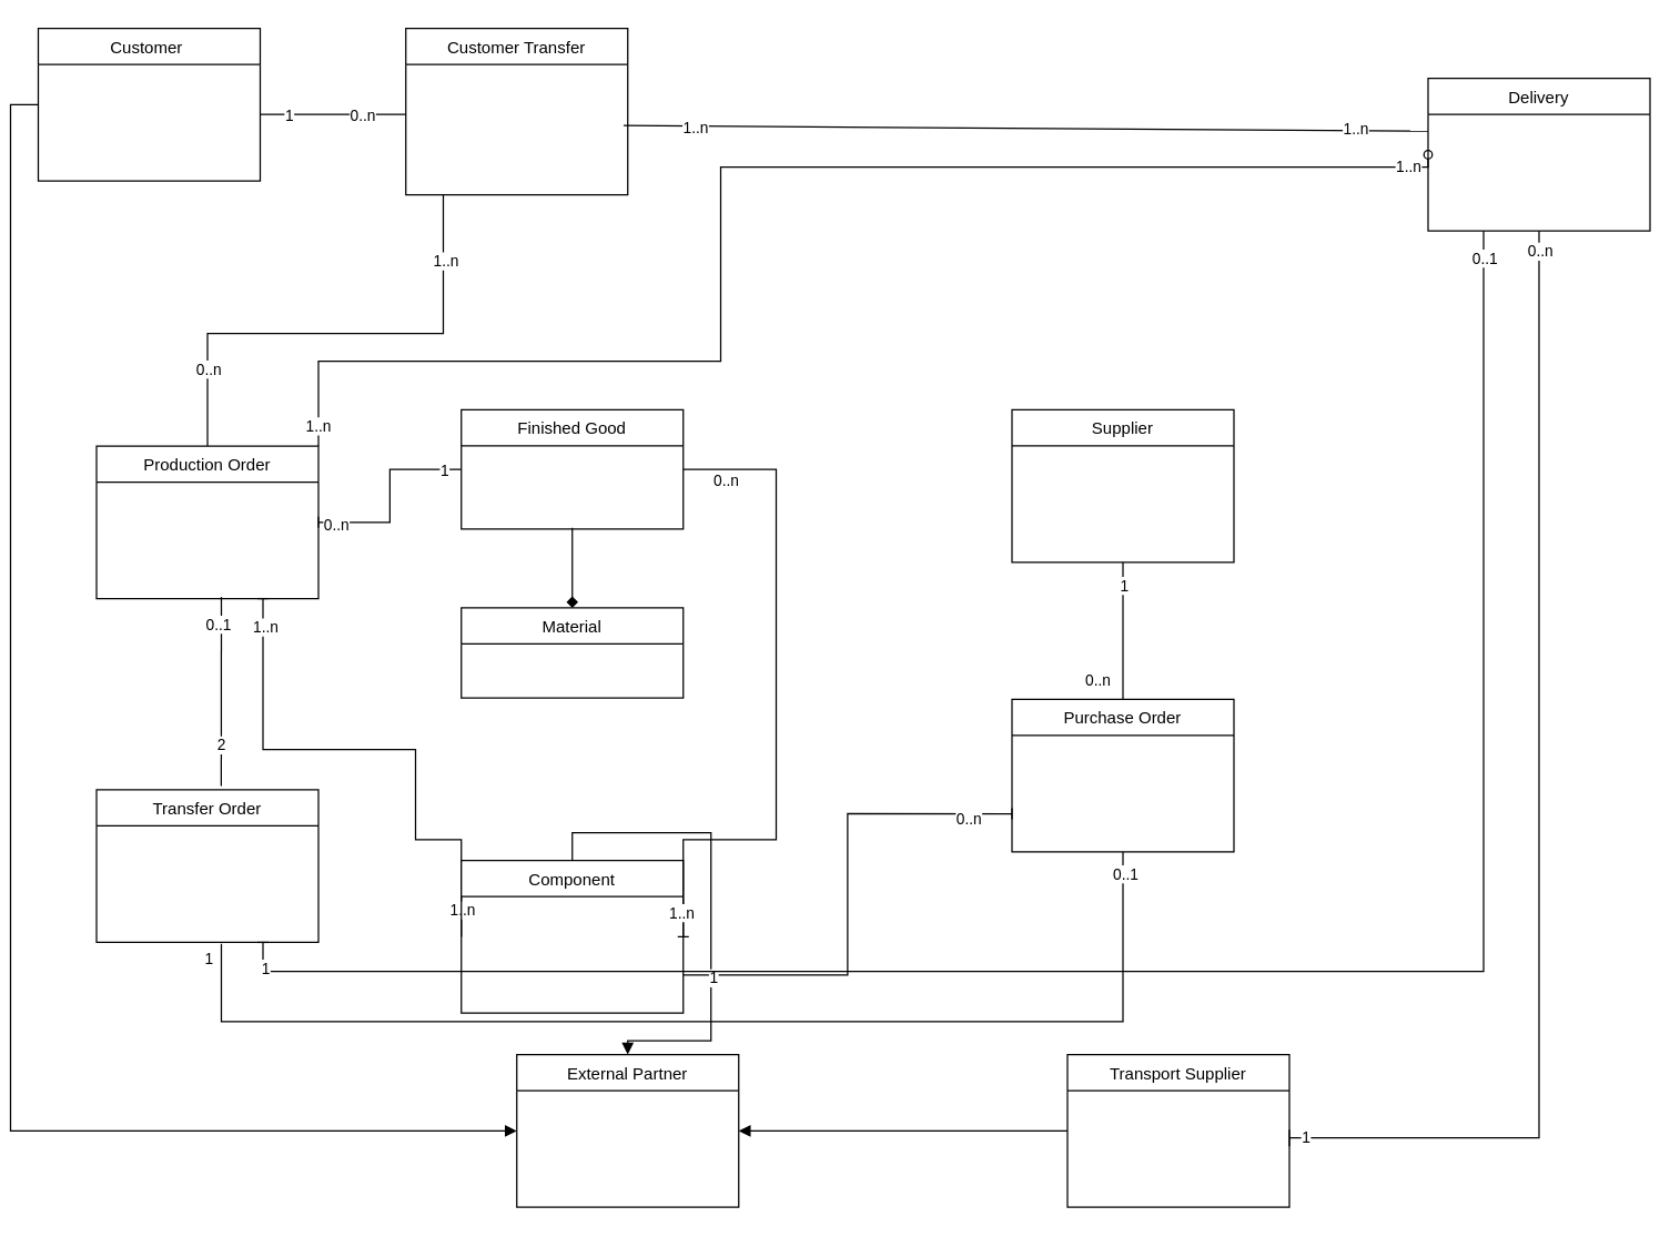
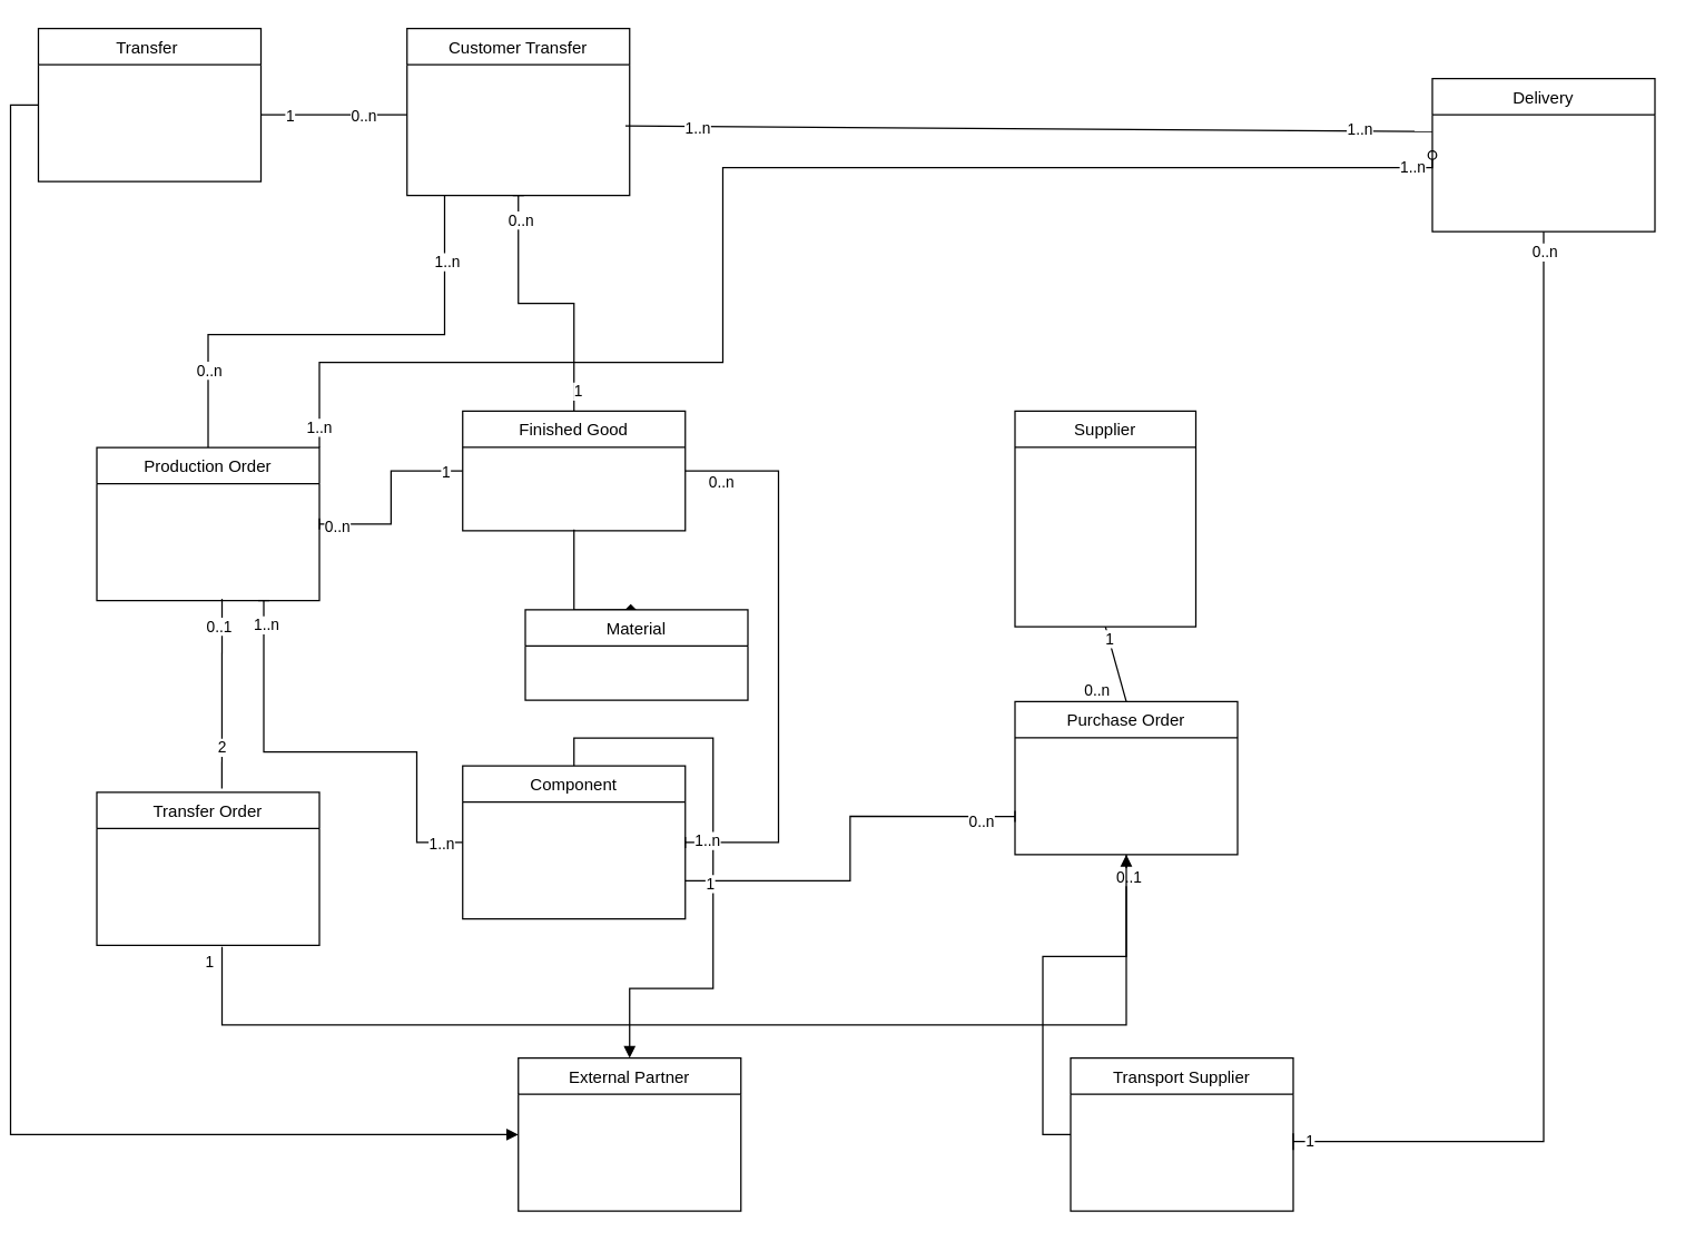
- <mxCell id="24" value="Customer " style="swimlane;fontStyle=0;align=center;verticalAlign=top;childLayout=stackLayout;horizontal=1;startSize=26;horizontalStack=0;resizeParent=1;resizeLast=0;collapsible=1;marginBottom=0;rounded=0;shadow=0;strokeWidth=1;" parent="1" vertex="1"><mxGeometry x="20" y="20" width="160" height="110" as="geometry"><mxRectangle x="550" y="140" width="160" height="26" as="alternateBounds" /></mxGeometry></mxCell>
+ <mxCell id="24" value="Transfer " style="swimlane;fontStyle=0;align=center;verticalAlign=top;childLayout=stackLayout;horizontal=1;startSize=26;horizontalStack=0;resizeParent=1;resizeLast=0;collapsible=1;marginBottom=0;rounded=0;shadow=0;strokeWidth=1;" parent="1" vertex="1"><mxGeometry x="20" y="20" width="160" height="110" as="geometry"><mxRectangle x="550" y="140" width="160" height="26" as="alternateBounds" /></mxGeometry></mxCell>
+ <mxCell id="13" style="edgeStyle=orthogonalEdgeStyle;rounded=0;orthogonalLoop=1;jettySize=auto;html=1;exitX=0.5;exitY=0;exitDx=0;exitDy=0;entryX=0.5;entryY=1;entryDx=0;entryDy=0;endArrow=baseDash;endFill=0;" parent="1" source="19" target="22" edge="1"><mxGeometry relative="1" as="geometry" /></mxCell>
+ <mxCell id="14" value="1" style="edgeLabel;html=1;align=center;verticalAlign=middle;resizable=0;points=[];" parent="13" vertex="1" connectable="0"><mxGeometry x="-0.846" y="-2" relative="1" as="geometry"><mxPoint as="offset" /></mxGeometry></mxCell>
+ <mxCell id="15" value="0..n" style="edgeLabel;html=1;align=center;verticalAlign=middle;resizable=0;points=[];" parent="13" vertex="1" connectable="0"><mxGeometry x="0.826" y="-1" relative="1" as="geometry"><mxPoint as="offset" /></mxGeometry></mxCell>
- <mxCell id="34" value="Supplier" style="swimlane;fontStyle=0;align=center;verticalAlign=top;childLayout=stackLayout;horizontal=1;startSize=26;horizontalStack=0;resizeParent=1;resizeLast=0;collapsible=1;marginBottom=0;rounded=0;shadow=0;strokeWidth=1;" parent="1" vertex="1"><mxGeometry x="722" y="295" width="160" height="110" as="geometry"><mxRectangle x="550" y="140" width="160" height="26" as="alternateBounds" /></mxGeometry></mxCell>
+ <mxCell id="34" value="Supplier" style="swimlane;fontStyle=0;align=center;verticalAlign=top;childLayout=stackLayout;horizontal=1;startSize=26;horizontalStack=0;resizeParent=1;resizeLast=0;collapsible=1;marginBottom=0;rounded=0;shadow=0;strokeWidth=1;" parent="1" vertex="1"><mxGeometry x="722" y="295" width="130" height="155" as="geometry"><mxRectangle x="550" y="140" width="160" height="26" as="alternateBounds" /></mxGeometry></mxCell>
- <mxCell id="21" value="Material" style="swimlane;fontStyle=0;align=center;verticalAlign=top;childLayout=stackLayout;horizontal=1;startSize=26;horizontalStack=0;resizeParent=1;resizeLast=0;collapsible=1;marginBottom=0;rounded=0;shadow=0;strokeWidth=1;" parent="1" vertex="1"><mxGeometry x="325" y="437.86" width="160" height="65" as="geometry"><mxRectangle x="550" y="140" width="160" height="26" as="alternateBounds" /></mxGeometry></mxCell>
+ <mxCell id="21" value="Material" style="swimlane;fontStyle=0;align=center;verticalAlign=top;childLayout=stackLayout;horizontal=1;startSize=26;horizontalStack=0;resizeParent=1;resizeLast=0;collapsible=1;marginBottom=0;rounded=0;shadow=0;strokeWidth=1;" parent="1" vertex="1"><mxGeometry x="370" y="437.86" width="160" height="65" as="geometry"><mxRectangle x="550" y="140" width="160" height="26" as="alternateBounds" /></mxGeometry></mxCell>
- <mxCell id="9" value="Component" style="swimlane;fontStyle=0;align=center;verticalAlign=top;childLayout=stackLayout;horizontal=1;startSize=26;horizontalStack=0;resizeParent=1;resizeLast=0;collapsible=1;marginBottom=0;rounded=0;shadow=0;strokeWidth=1;" parent="1" vertex="1"><mxGeometry x="325" y="620" width="160" height="110" as="geometry"><mxRectangle x="230" y="140" width="160" height="26" as="alternateBounds" /></mxGeometry></mxCell>
+ <mxCell id="9" value="Component" style="swimlane;fontStyle=0;align=center;verticalAlign=top;childLayout=stackLayout;horizontal=1;startSize=26;horizontalStack=0;resizeParent=1;resizeLast=0;collapsible=1;marginBottom=0;rounded=0;shadow=0;strokeWidth=1;" parent="1" vertex="1"><mxGeometry x="325" y="550" width="160" height="110" as="geometry"><mxRectangle x="230" y="140" width="160" height="26" as="alternateBounds" /></mxGeometry></mxCell>
- <mxCell id="35" style="edgeStyle=orthogonalEdgeStyle;rounded=0;orthogonalLoop=1;jettySize=auto;html=1;exitX=0.25;exitY=1;exitDx=0;exitDy=0;entryX=0.75;entryY=1;entryDx=0;entryDy=0;endArrow=baseDash;endFill=0;" edge="1" parent="1" source="38" target="33"><mxGeometry relative="1" as="geometry"><Array as="points"><mxPoint x="1062" y="700" /><mxPoint x="182" y="700" /></Array></mxGeometry></mxCell>
- <mxCell id="36" value="0..1" style="edgeLabel;html=1;align=center;verticalAlign=middle;resizable=0;points=[];" vertex="1" connectable="0" parent="35"><mxGeometry x="-0.974" relative="1" as="geometry"><mxPoint as="offset" /></mxGeometry></mxCell>
- <mxCell id="37" value="1" style="edgeLabel;html=1;align=center;verticalAlign=middle;resizable=0;points=[];" vertex="1" connectable="0" parent="35"><mxGeometry x="0.976" y="-1" relative="1" as="geometry"><mxPoint y="1" as="offset" /></mxGeometry></mxCell>
- <mxCell id="58" style="edgeStyle=orthogonalEdgeStyle;rounded=0;orthogonalLoop=1;jettySize=auto;html=1;exitX=0;exitY=0.5;exitDx=0;exitDy=0;entryX=1;entryY=0.5;entryDx=0;entryDy=0;endArrow=block;endFill=1;" parent="1" source="59" target="39" edge="1"><mxGeometry relative="1" as="geometry" /></mxCell>
+ <mxCell id="58" style="edgeStyle=orthogonalEdgeStyle;rounded=0;orthogonalLoop=1;jettySize=auto;html=1;exitX=0;exitY=0.5;exitDx=0;exitDy=0;endArrow=block;endFill=1;" parent="1" source="59" target="32" edge="1"><mxGeometry relative="1" as="geometry" /></mxCell>
